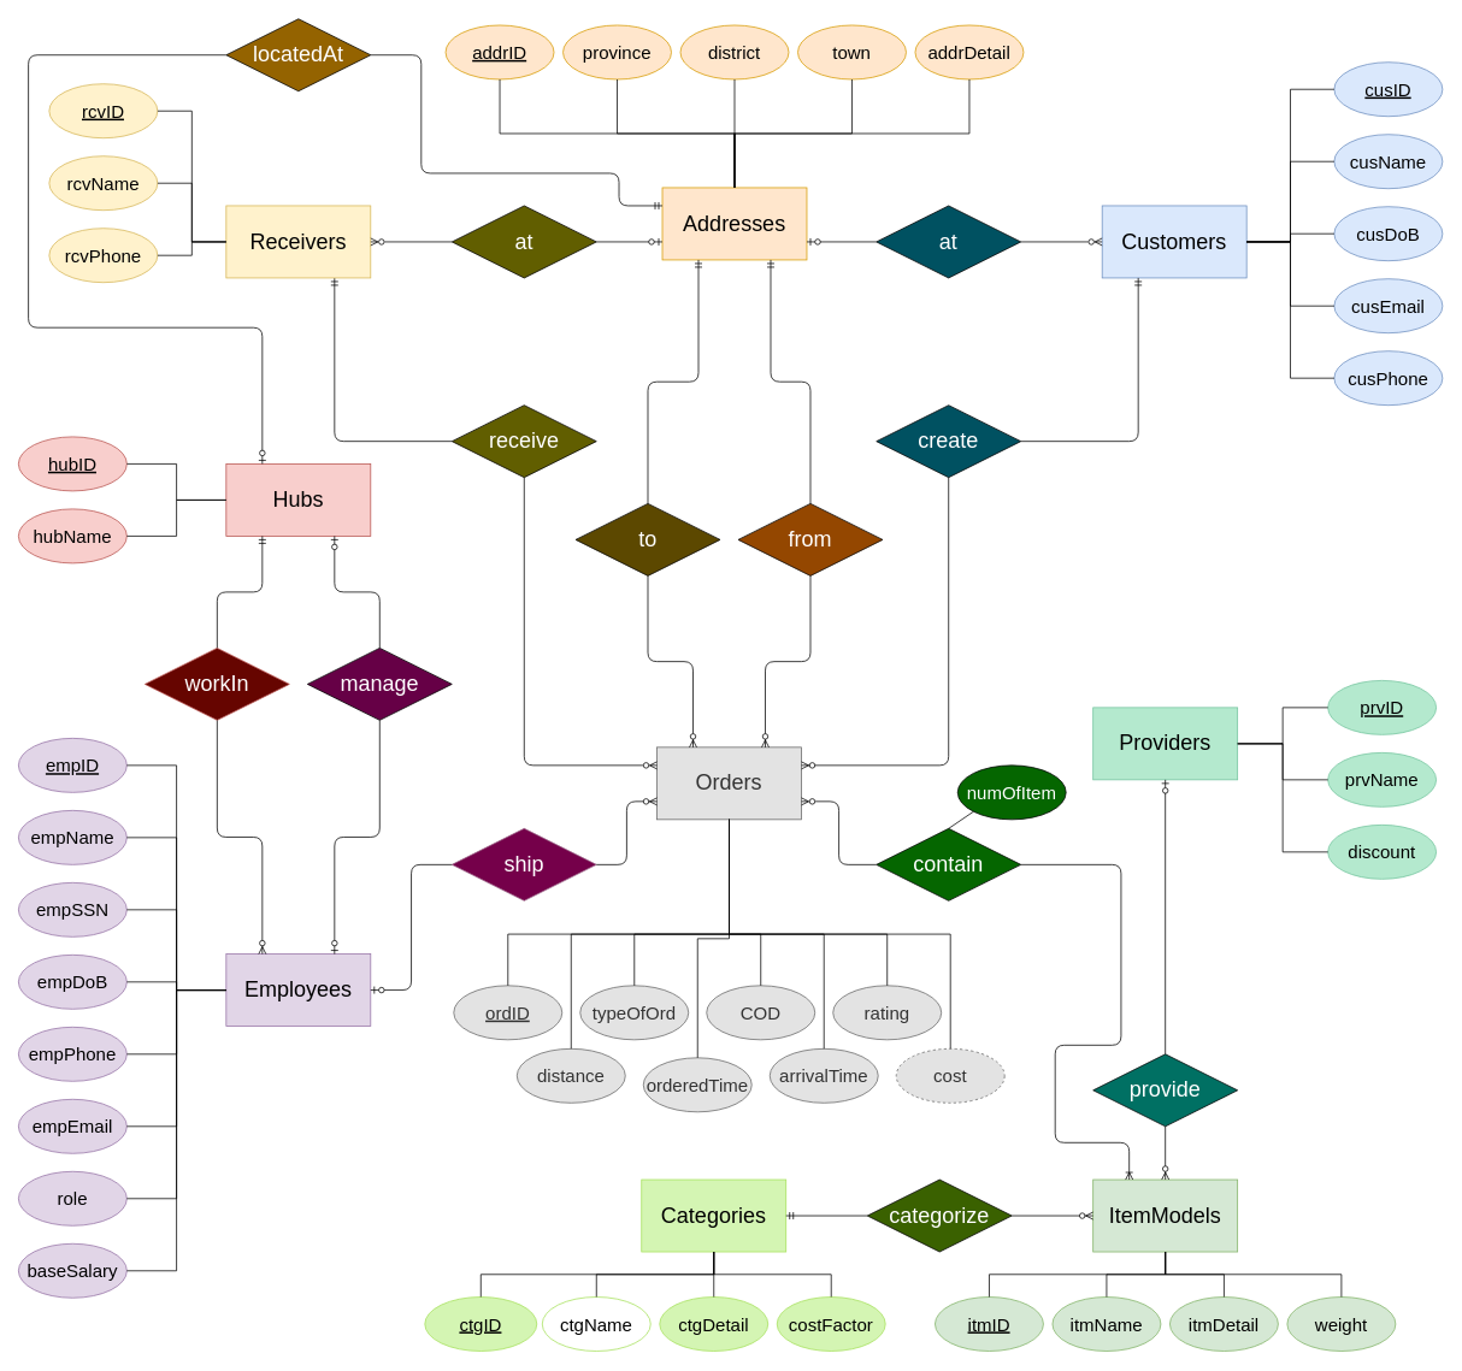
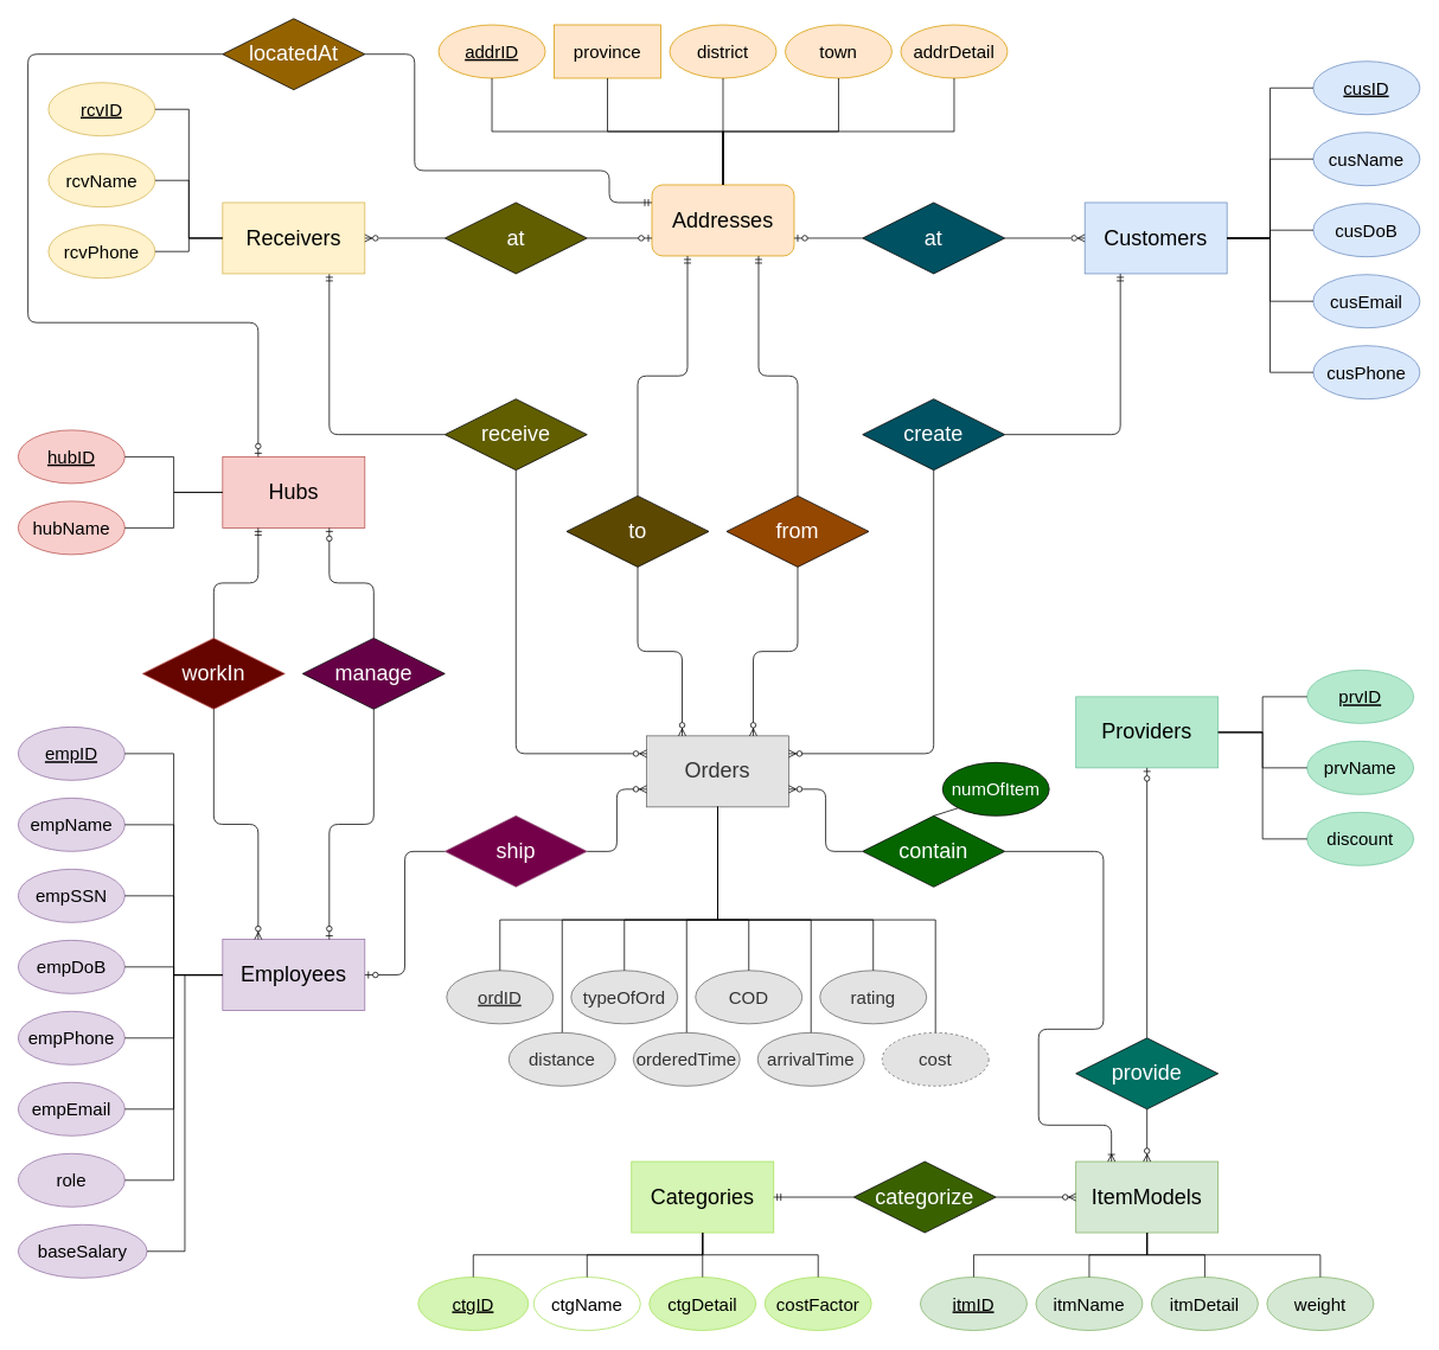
- <mxCell id="37" value="province" style="ellipse;whiteSpace=wrap;html=1;align=center;fontSize=20;strokeWidth=1;fillColor=#ffe6cc;strokeColor=#d79b00;" parent="1" vertex="1"><mxGeometry x="623" y="27" width="120" height="60" as="geometry" /></mxCell>
+ <mxCell id="37" value="province" style="whiteSpace=wrap;html=1;align=center;fontSize=20;strokeWidth=1;fillColor=#ffe6cc;strokeColor=#d79b00;rounded=0;" parent="1" vertex="1"><mxGeometry x="623" y="27" width="120" height="60" as="geometry" /></mxCell>
- <mxCell id="11" value="Addresses" style="whiteSpace=wrap;html=1;align=center;fontSize=24;fillColor=#ffe6cc;strokeColor=#d79b00;" parent="1" vertex="1"><mxGeometry x="733" y="207" width="160" height="80" as="geometry" /></mxCell>
+ <mxCell id="11" value="Addresses" style="whiteSpace=wrap;html=1;align=center;fontSize=24;fillColor=#ffe6cc;strokeColor=#d79b00;rounded=1;" parent="1" vertex="1"><mxGeometry x="733" y="207" width="160" height="80" as="geometry" /></mxCell>
- <mxCell id="80" value="numOfItem" style="ellipse;whiteSpace=wrap;html=1;align=center;fontSize=20;fillColor=#056600;strokeColor=#000000;fontColor=#ffffff;" parent="1" vertex="1"><mxGeometry x="1060" y="847" width="120" height="60" as="geometry" /></mxCell>
+ <mxCell id="80" value="numOfItem" style="ellipse;whiteSpace=wrap;html=1;align=center;fontSize=20;fillColor=#056600;strokeColor=#000000;fontColor=#ffffff;" parent="1" vertex="1"><mxGeometry x="1060" y="857" width="120" height="60" as="geometry" /></mxCell>
- <mxCell id="77" value="orderedTime" style="ellipse;whiteSpace=wrap;html=1;align=center;fontSize=20;fillColor=#E3E3E3;fontColor=#333333;strokeColor=#666666;" parent="1" vertex="1"><mxGeometry x="712" y="1171" width="120" height="60" as="geometry" /></mxCell>
+ <mxCell id="77" value="orderedTime" style="ellipse;whiteSpace=wrap;html=1;align=center;fontSize=20;fillColor=#E3E3E3;fontColor=#333333;strokeColor=#666666;" parent="1" vertex="1"><mxGeometry x="712" y="1161" width="120" height="60" as="geometry" /></mxCell>
- <mxCell id="120" value="baseSalary" style="ellipse;whiteSpace=wrap;html=1;align=center;fontSize=20;fillColor=#e1d5e7;strokeColor=#9673a6;" parent="1" vertex="1"><mxGeometry x="20" y="1377" width="120" height="60" as="geometry" /></mxCell>
+ <mxCell id="120" value="baseSalary" style="ellipse;whiteSpace=wrap;html=1;align=center;fontSize=20;fillColor=#e1d5e7;strokeColor=#9673a6;" parent="1" vertex="1"><mxGeometry x="20" y="1377" width="145" height="60" as="geometry" /></mxCell>
